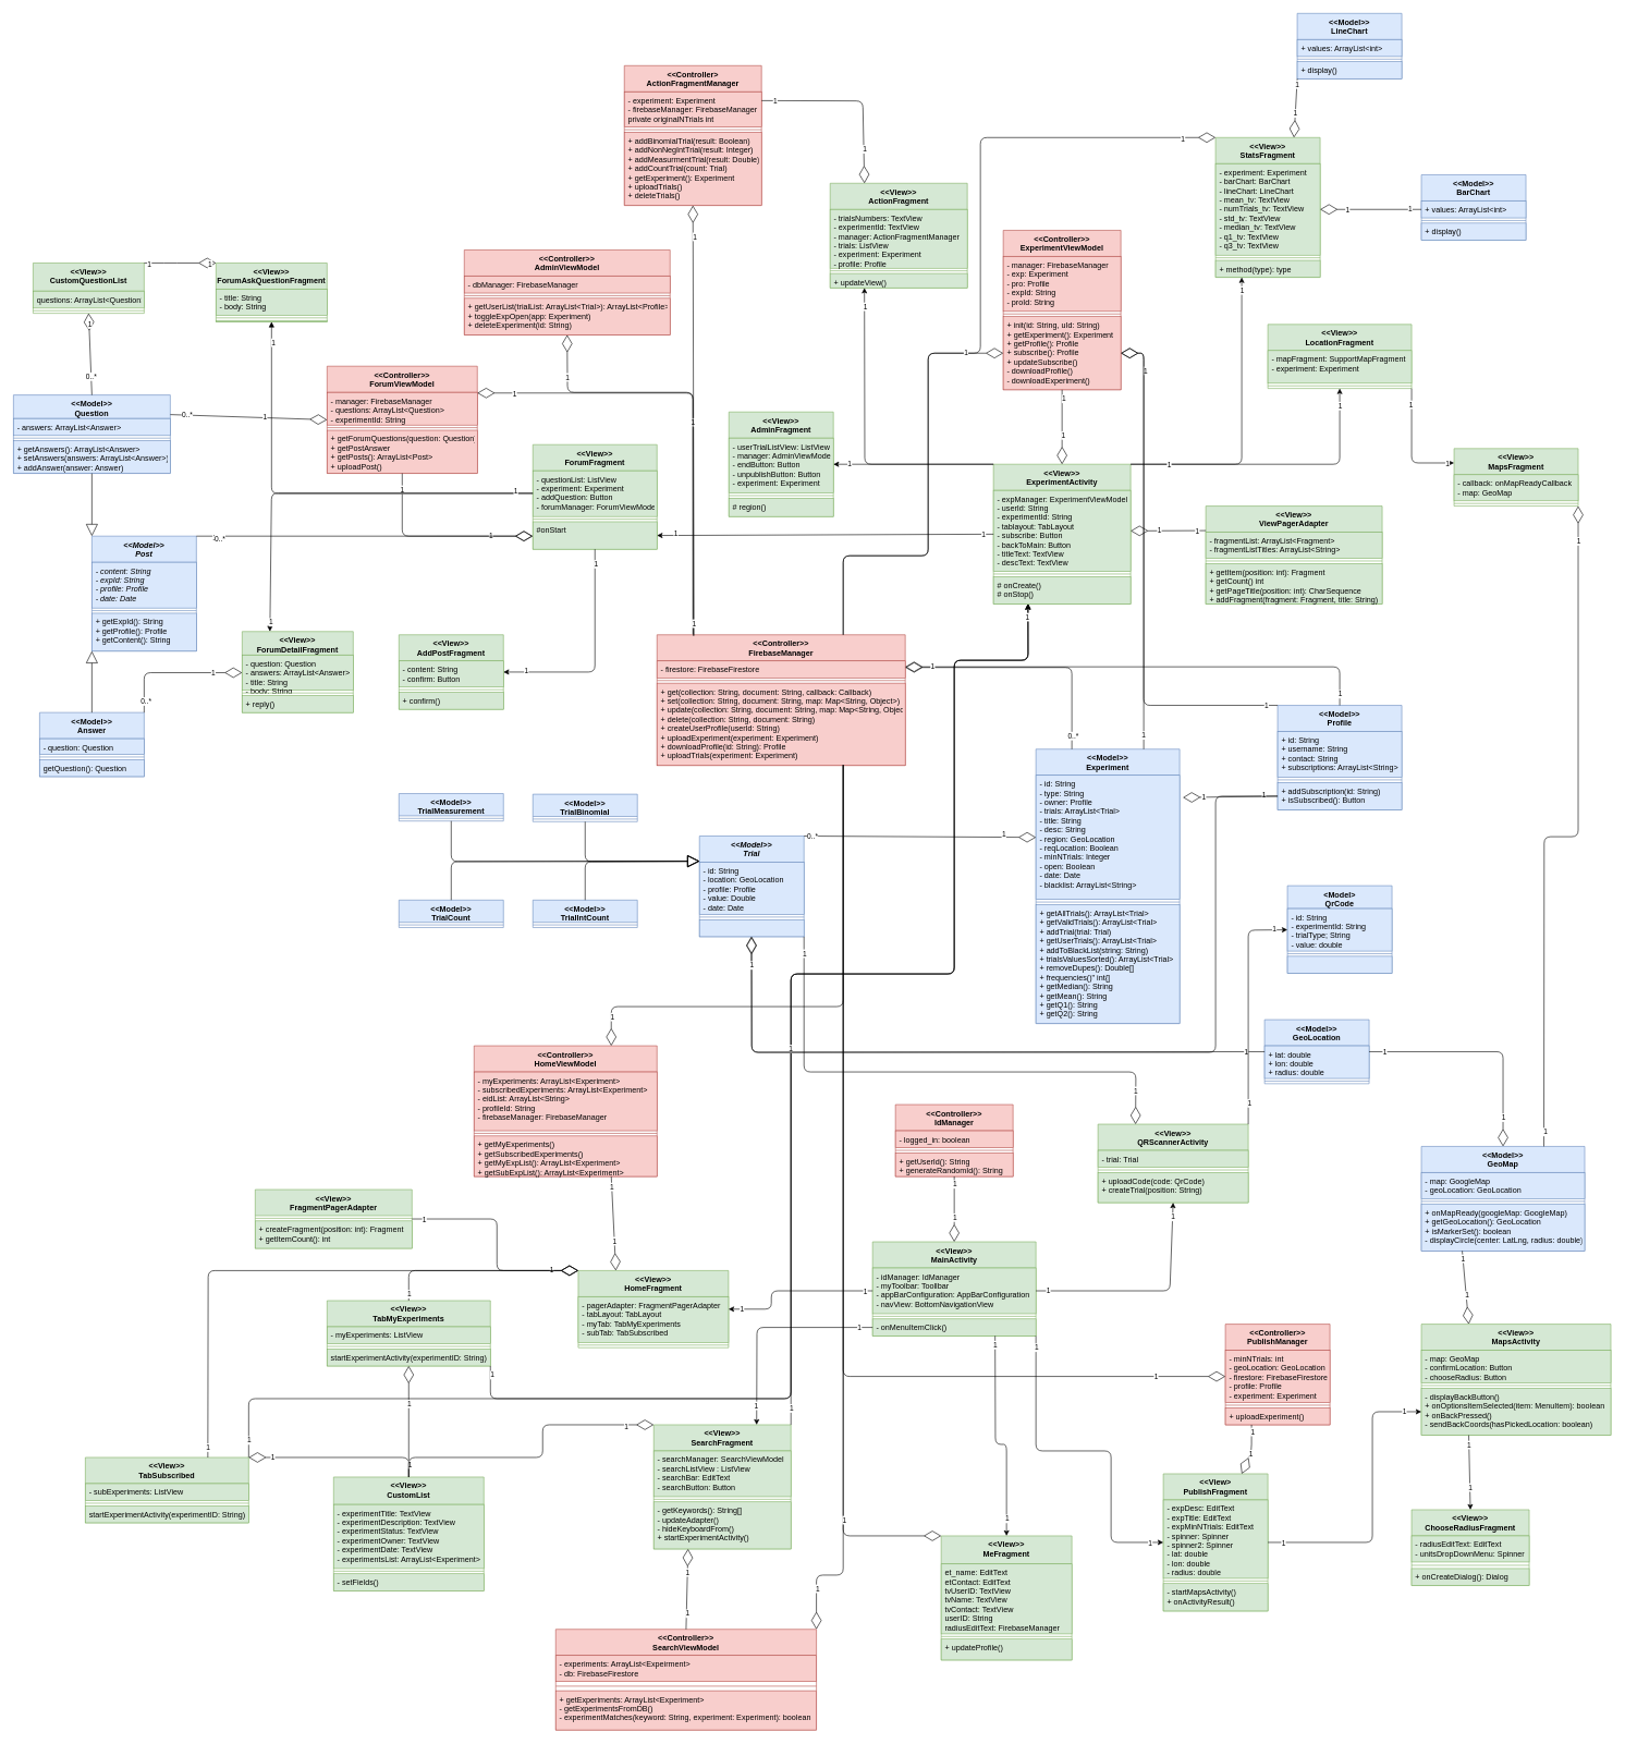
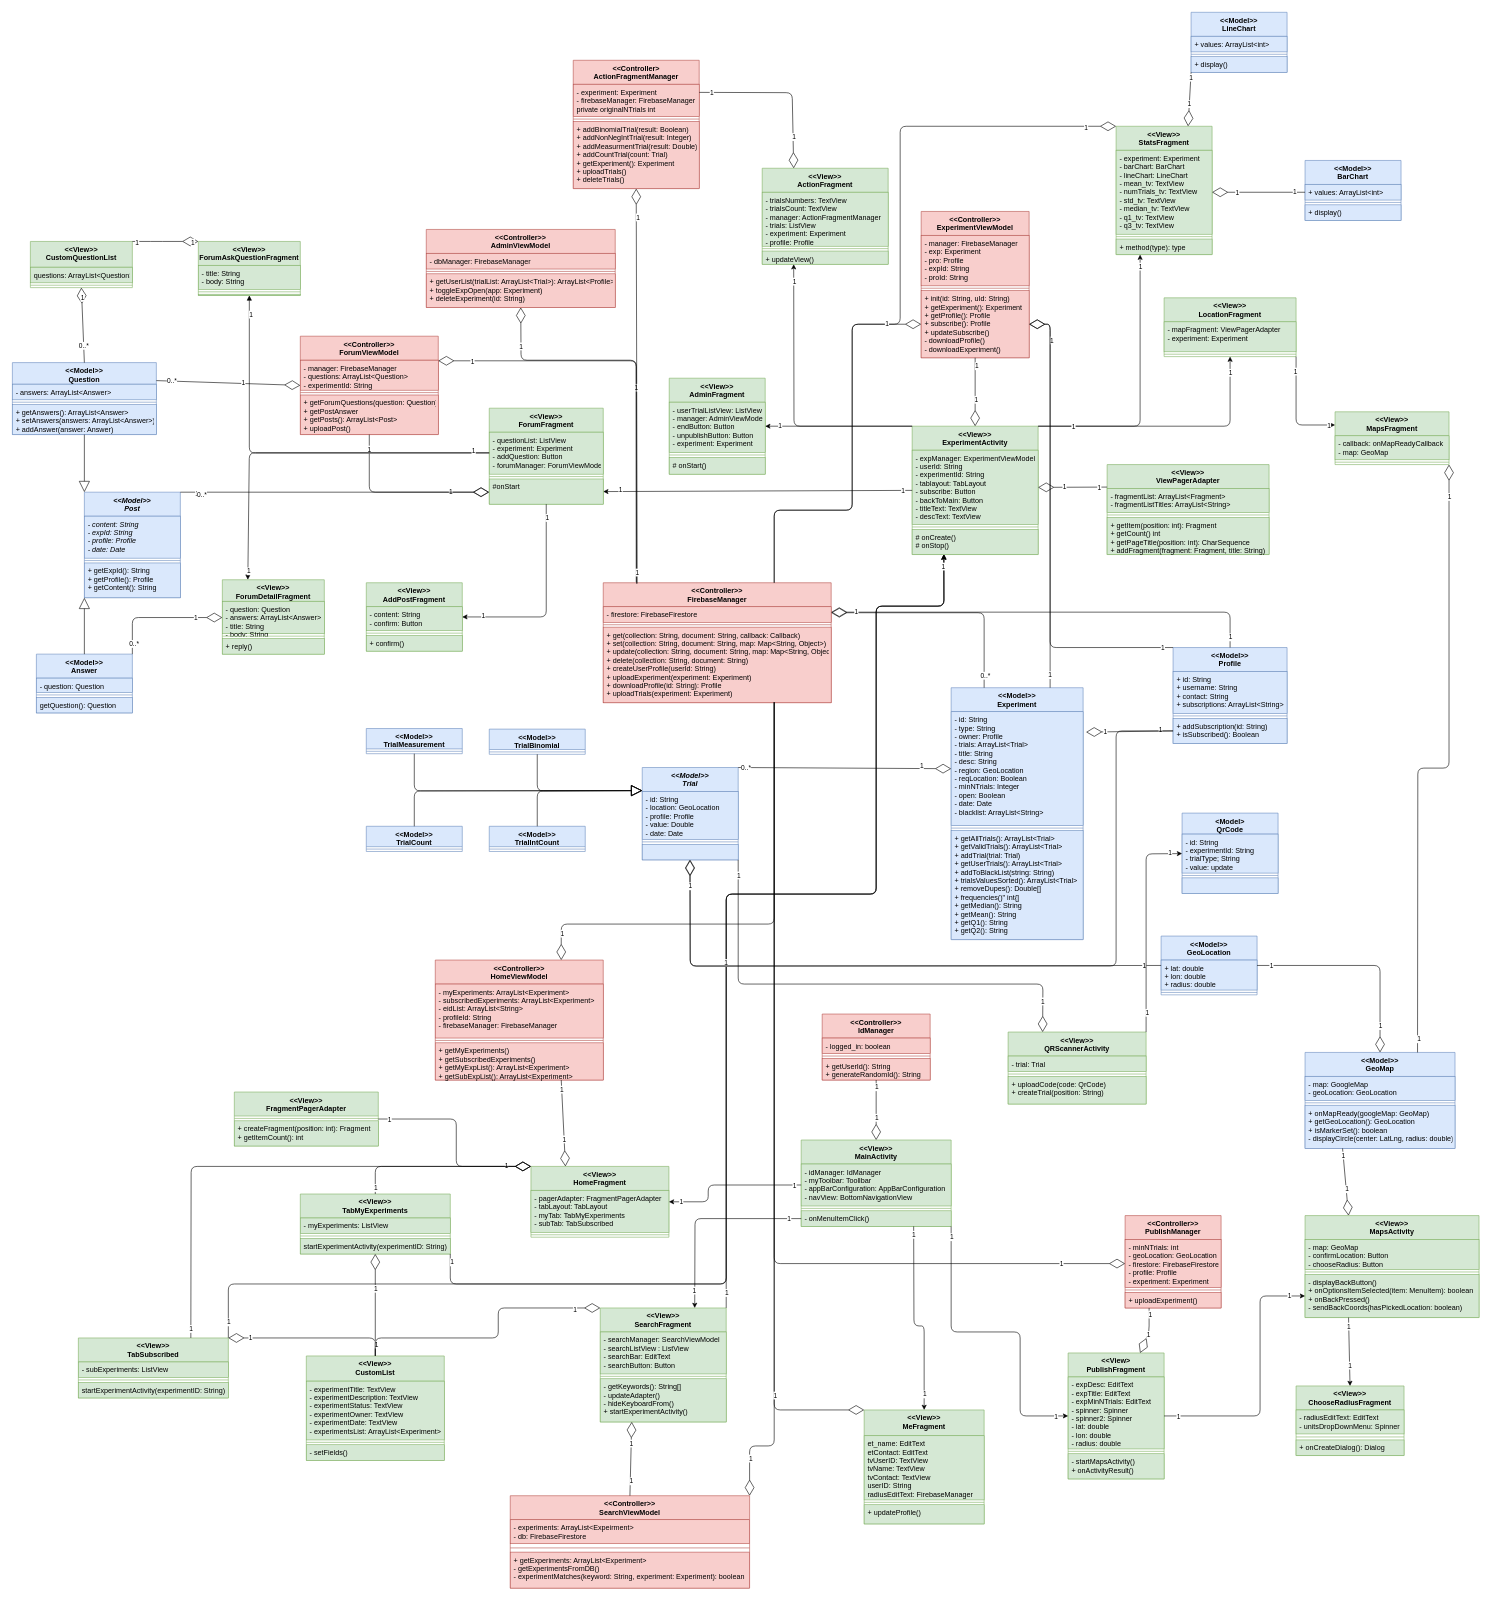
- <mxCell id="92" value="- trialsNumbers: TextView&#10;- experimentId: TextView&#10;- manager: ActionFragmentManager&#10;- trials: ListView&#10;- experiment: Experiment&#10;- profile: Profile" style="text;strokeColor=#82b366;fillColor=#d5e8d4;align=left;verticalAlign=top;spacingLeft=4;spacingRight=4;overflow=hidden;rotatable=0;points=[[0,0.5],[1,0.5]];portConstraint=eastwest;" parent="91" vertex="1"><mxGeometry y="40" width="210" height="90" as="geometry" /></mxCell>
+ <mxCell id="92" value="- trialsNumbers: TextView&#10;- trialsCount: TextView&#10;- manager: ActionFragmentManager&#10;- trials: ListView&#10;- experiment: Experiment&#10;- profile: Profile" style="text;strokeColor=#82b366;fillColor=#d5e8d4;align=left;verticalAlign=top;spacingLeft=4;spacingRight=4;overflow=hidden;rotatable=0;points=[[0,0.5],[1,0.5]];portConstraint=eastwest;" parent="91" vertex="1"><mxGeometry y="40" width="210" height="90" as="geometry" /></mxCell>
- <mxCell id="104" value="- mapFragment: SupportMapFragment&#10;- experiment: Experiment" style="text;strokeColor=#82b366;fillColor=#d5e8d4;align=left;verticalAlign=top;spacingLeft=4;spacingRight=4;overflow=hidden;rotatable=0;points=[[0,0.5],[1,0.5]];portConstraint=eastwest;" parent="103" vertex="1"><mxGeometry y="40" width="220" height="50" as="geometry" /></mxCell>
+ <mxCell id="104" value="- mapFragment: ViewPagerAdapter&#10;- experiment: Experiment" style="text;strokeColor=#82b366;fillColor=#d5e8d4;align=left;verticalAlign=top;spacingLeft=4;spacingRight=4;overflow=hidden;rotatable=0;points=[[0,0.5],[1,0.5]];portConstraint=eastwest;" parent="103" vertex="1"><mxGeometry y="40" width="220" height="50" as="geometry" /></mxCell>
- <mxCell id="102" value="# region()" style="text;strokeColor=#82b366;fillColor=#d5e8d4;align=left;verticalAlign=top;spacingLeft=4;spacingRight=4;overflow=hidden;rotatable=0;points=[[0,0.5],[1,0.5]];portConstraint=eastwest;" parent="99" vertex="1"><mxGeometry y="132" width="160" height="28" as="geometry" /></mxCell>
+ <mxCell id="102" value="# onStart()" style="text;strokeColor=#82b366;fillColor=#d5e8d4;align=left;verticalAlign=top;spacingLeft=4;spacingRight=4;overflow=hidden;rotatable=0;points=[[0,0.5],[1,0.5]];portConstraint=eastwest;" parent="99" vertex="1"><mxGeometry y="132" width="160" height="28" as="geometry" /></mxCell>
- <mxCell id="13" value="+ addSubscription(id: String)&#10;+ isSubscribed(): Button" style="text;strokeColor=#6c8ebf;fillColor=#dae8fc;align=left;verticalAlign=top;spacingLeft=4;spacingRight=4;overflow=hidden;rotatable=0;points=[[0,0.5],[1,0.5]];portConstraint=eastwest;" parent="10" vertex="1"><mxGeometry y="118" width="190" height="42" as="geometry" /></mxCell>
+ <mxCell id="13" value="+ addSubscription(id: String)&#10;+ isSubscribed(): Boolean" style="text;strokeColor=#6c8ebf;fillColor=#dae8fc;align=left;verticalAlign=top;spacingLeft=4;spacingRight=4;overflow=hidden;rotatable=0;points=[[0,0.5],[1,0.5]];portConstraint=eastwest;" parent="10" vertex="1"><mxGeometry y="118" width="190" height="42" as="geometry" /></mxCell>
- <mxCell id="344" value="- id: String&#10;- experimentId: String&#10;- trialType; String&#10;- value: double" style="text;strokeColor=#6c8ebf;fillColor=#dae8fc;align=left;verticalAlign=top;spacingLeft=4;spacingRight=4;overflow=hidden;rotatable=0;points=[[0,0.5],[1,0.5]];portConstraint=eastwest;" vertex="1" parent="343"><mxGeometry y="35" width="160" height="65" as="geometry" /></mxCell>
+ <mxCell id="344" value="- id: String&#10;- experimentId: String&#10;- trialType; String&#10;- value: update" style="text;strokeColor=#6c8ebf;fillColor=#dae8fc;align=left;verticalAlign=top;spacingLeft=4;spacingRight=4;overflow=hidden;rotatable=0;points=[[0,0.5],[1,0.5]];portConstraint=eastwest;" vertex="1" parent="343"><mxGeometry y="35" width="160" height="65" as="geometry" /></mxCell>
- <mxCell id="36" value="+ onMapReady(googleMap: GoogleMap)&#10;+ getGeoLocation(): GeoLocation&#10;+ isMarkerSet(): boolean&#10;- displayCircle(center: LatLng, radius: double)" style="text;strokeColor=#6c8ebf;fillColor=#dae8fc;align=left;verticalAlign=top;spacingLeft=4;spacingRight=4;overflow=hidden;rotatable=0;points=[[0,0.5],[1,0.5]];portConstraint=eastwest;" parent="33" vertex="1"><mxGeometry y="88" width="250" height="72" as="geometry" /></mxCell>
+ <mxCell id="36" value="+ onMapReady(googleMap: GeoMap)&#10;+ getGeoLocation(): GeoLocation&#10;+ isMarkerSet(): boolean&#10;- displayCircle(center: LatLng, radius: double)" style="text;strokeColor=#6c8ebf;fillColor=#dae8fc;align=left;verticalAlign=top;spacingLeft=4;spacingRight=4;overflow=hidden;rotatable=0;points=[[0,0.5],[1,0.5]];portConstraint=eastwest;" parent="33" vertex="1"><mxGeometry y="88" width="250" height="72" as="geometry" /></mxCell>
- <mxCell id="177" value="" style="endArrow=classic;html=1;exitX=1;exitY=0.5;exitDx=0;exitDy=0;entryX=0.5;entryY=1;entryDx=0;entryDy=0;entryPerimeter=0;" parent="1" source="38" target="176" edge="1"><mxGeometry width="50" height="50" relative="1" as="geometry"><mxPoint x="1620" y="1950" as="sourcePoint" /><mxPoint x="1670" y="1900" as="targetPoint" /><Array as="points"><mxPoint x="1790" y="1975" /></Array></mxGeometry></mxCell>
- <mxCell id="178" value="1" style="edgeLabel;html=1;align=center;verticalAlign=middle;resizable=0;points=[];" parent="177" vertex="1" connectable="0"><mxGeometry x="-0.892" y="2" relative="1" as="geometry"><mxPoint as="offset" /></mxGeometry></mxCell>
- <mxCell id="179" value="1" style="edgeLabel;html=1;align=center;verticalAlign=middle;resizable=0;points=[];" parent="177" vertex="1" connectable="0"><mxGeometry x="0.874" relative="1" as="geometry"><mxPoint as="offset" /></mxGeometry></mxCell>
